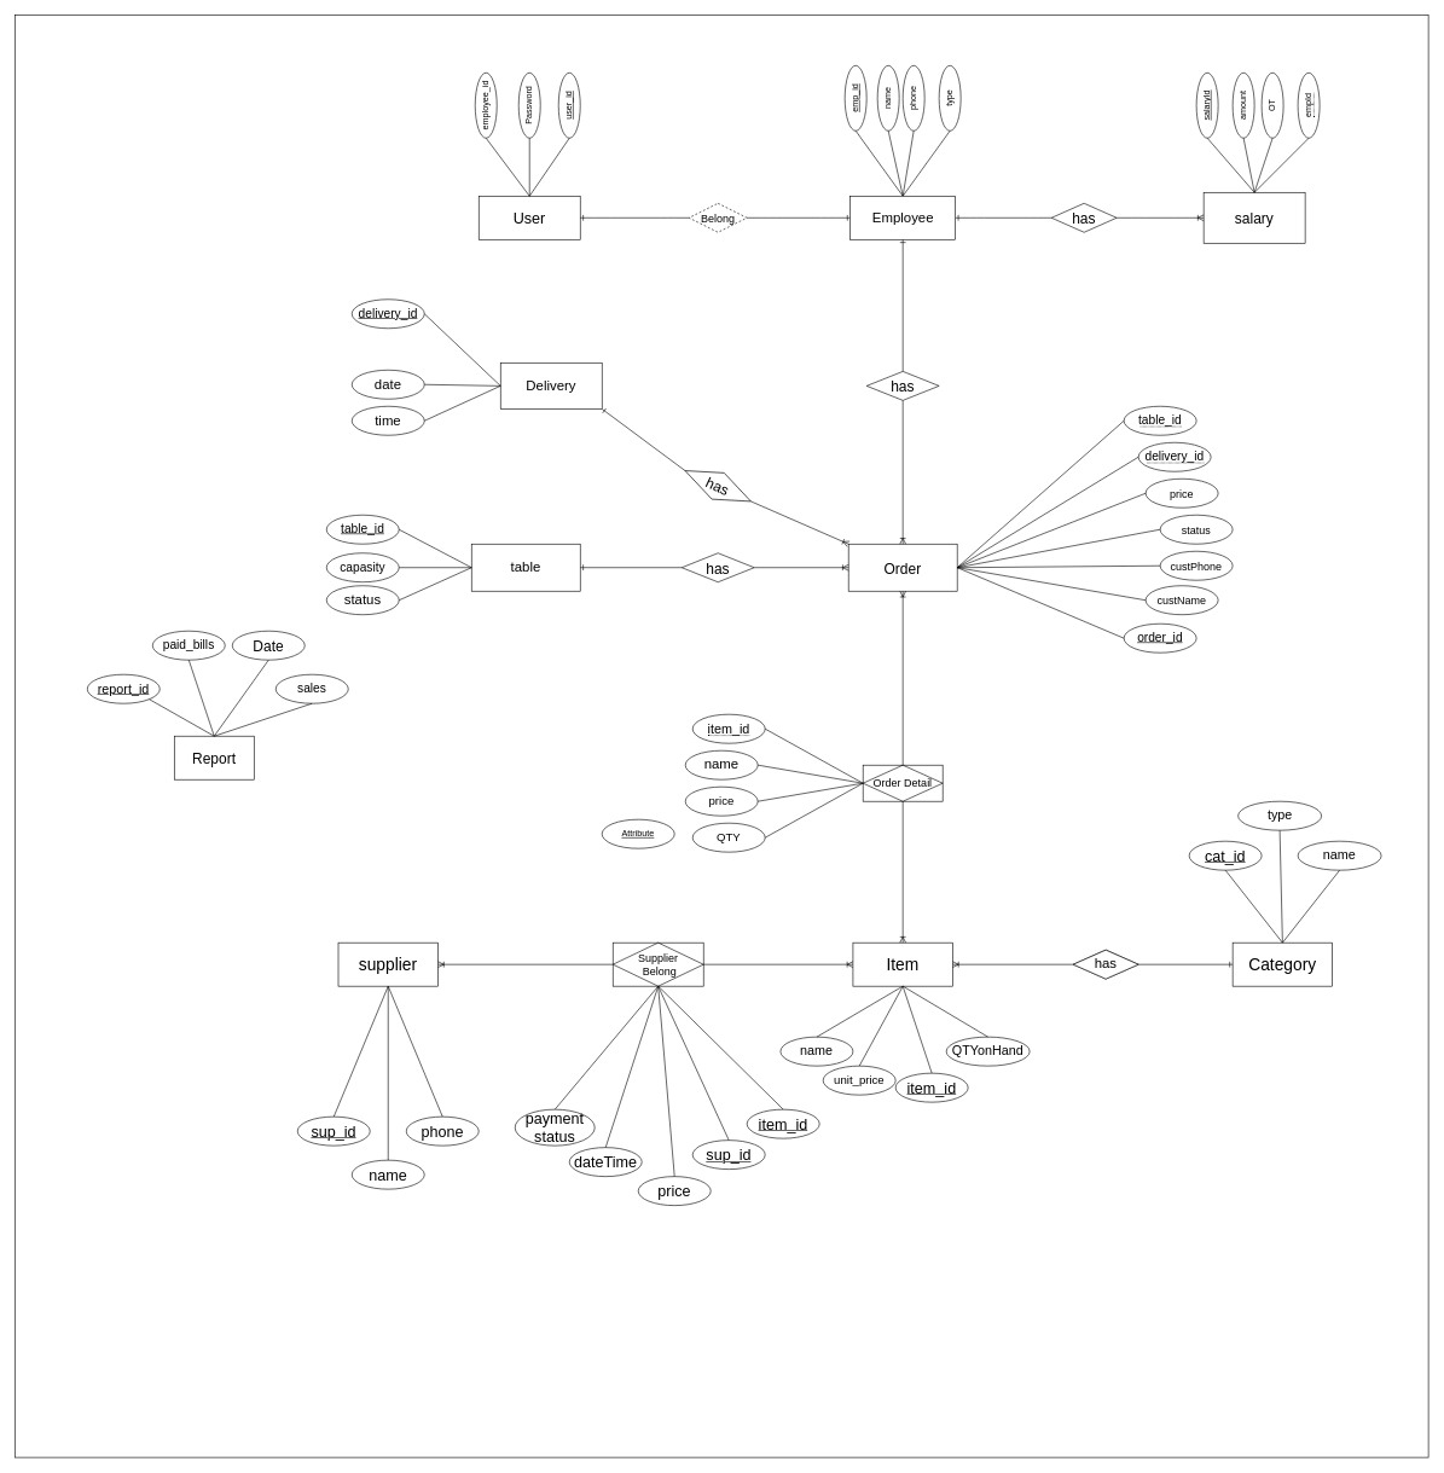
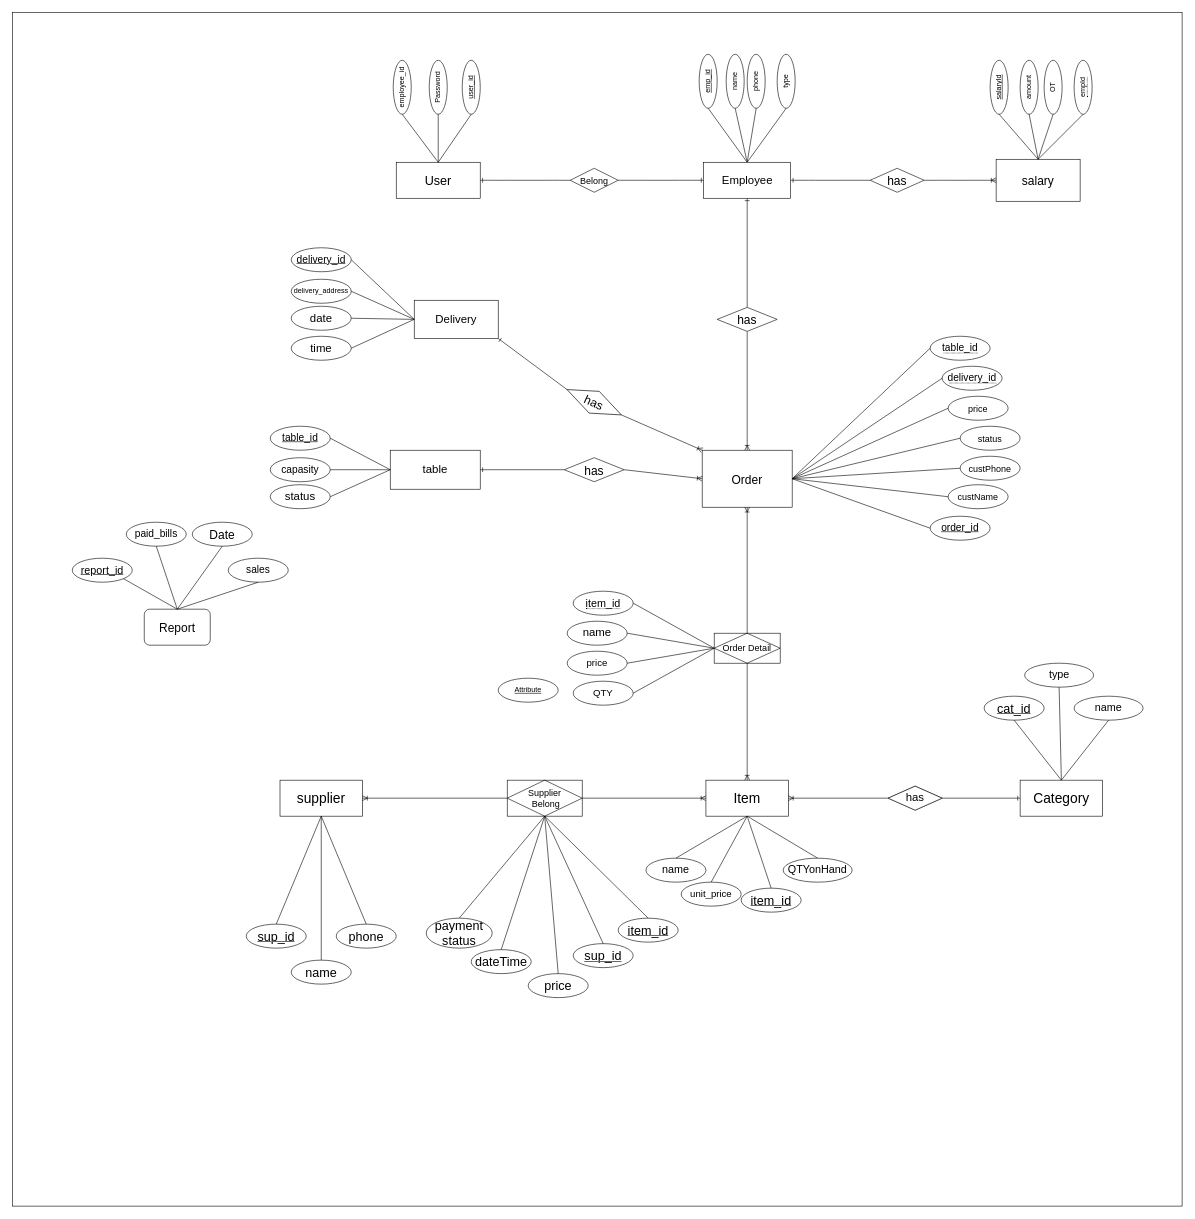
- <mxCell id="9" value="&lt;font style=&quot;font-size: 15px&quot;&gt;Belong&lt;/font&gt;" style="rhombus;whiteSpace=wrap;html=1;dashed=1;" vertex="1" parent="1"><mxGeometry x="950" y="280" width="80" height="40" as="geometry" /></mxCell>
+ <mxCell id="9" value="&lt;font style=&quot;font-size: 15px&quot;&gt;Belong&lt;/font&gt;" style="rhombus;whiteSpace=wrap;html=1;" vertex="1" parent="1"><mxGeometry x="950" y="280" width="80" height="40" as="geometry" /></mxCell>
+ <mxCell id="56" value="delivery_address" style="ellipse;whiteSpace=wrap;html=1;align=center;" vertex="1" parent="1"><mxGeometry x="485" y="465" width="100" height="40" as="geometry" /></mxCell>
+ <mxCell id="57" value="" style="endArrow=none;html=1;entryX=1;entryY=0.5;entryDx=0;entryDy=0;exitX=0;exitY=0.5;exitDx=0;exitDy=0;" edge="1" parent="1" source="50" target="56"><mxGeometry width="50" height="50" relative="1" as="geometry"><mxPoint y="520" as="sourcePoint" x="630" /><mxPoint x="560" y="482.5" as="targetPoint" /></mxGeometry></mxCell>
- <mxCell id="33" value="&lt;font style=&quot;font-size: 20px&quot;&gt;Order&lt;/font&gt;" style="whiteSpace=wrap;html=1;align=center;direction=west;" vertex="1" parent="1"><mxGeometry x="1170" y="750" width="150" height="65" as="geometry" /></mxCell>
+ <mxCell id="33" value="&lt;font style=&quot;font-size: 20px&quot;&gt;Order&lt;/font&gt;" style="whiteSpace=wrap;html=1;align=center;direction=west;" vertex="1" parent="1"><mxGeometry x="1170" y="750" width="150" height="95" as="geometry" /></mxCell>
- <mxCell id="126" value="&lt;font style=&quot;font-size: 20px&quot;&gt;Report&lt;/font&gt;" style="whiteSpace=wrap;html=1;align=center;" vertex="1" parent="1"><mxGeometry x="240" y="1015" width="110" height="60" as="geometry" /></mxCell>
+ <mxCell id="126" value="&lt;font style=&quot;font-size: 20px&quot;&gt;Report&lt;/font&gt;" style="whiteSpace=wrap;html=1;align=center;rounded=1;" vertex="1" parent="1"><mxGeometry x="240" y="1015" width="110" height="60" as="geometry" /></mxCell>
